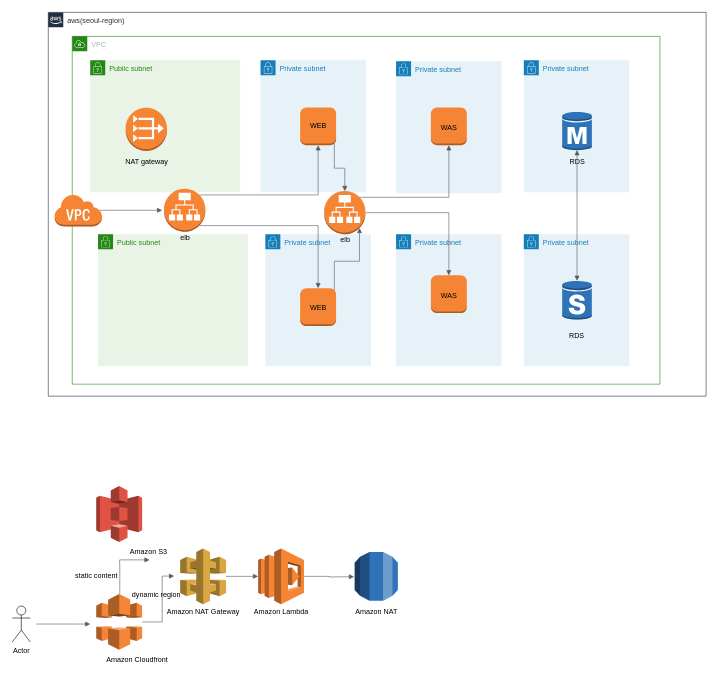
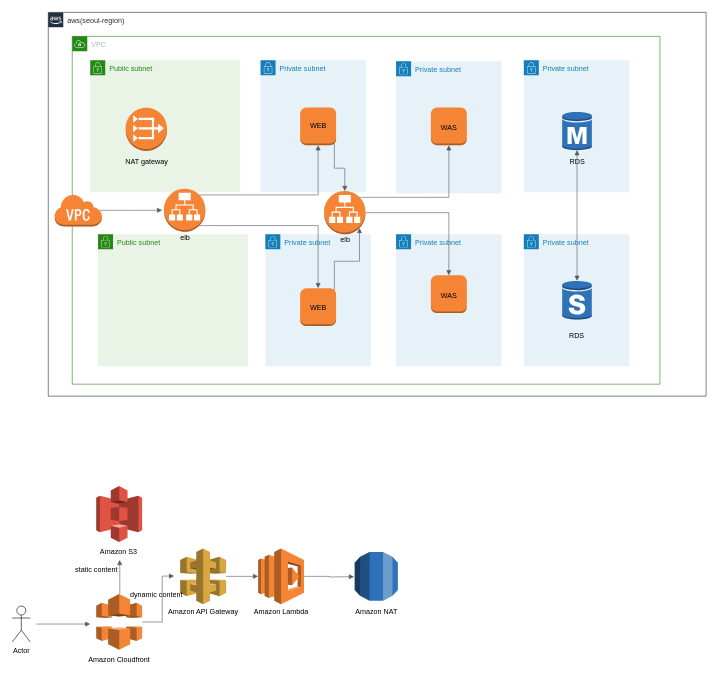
- <mxCell id="47" value="Amazon S3" style="text;html=1;align=center;verticalAlign=middle;resizable=0;points=[];autosize=1;strokeColor=none;fillColor=none;" parent="1" vertex="1"><mxGeometry x="206.5" y="910" width="80" height="20" as="geometry" /></mxCell>
+ <mxCell id="47" value="Amazon S3" style="text;html=1;align=center;verticalAlign=middle;resizable=0;points=[];autosize=1;strokeColor=none;fillColor=none;" parent="1" vertex="1"><mxGeometry x="156.5" y="910" width="80" height="20" as="geometry" /></mxCell>
- <mxCell id="49" value="static content" style="text;html=1;align=center;verticalAlign=middle;resizable=0;points=[];autosize=1;strokeColor=none;fillColor=none;" parent="1" vertex="1"><mxGeometry x="115" y="950" width="90" height="20" as="geometry" /></mxCell>
+ <mxCell id="49" value="static content" style="text;html=1;align=center;verticalAlign=middle;resizable=0;points=[];autosize=1;strokeColor=none;fillColor=none;" parent="1" vertex="1"><mxGeometry x="115" y="940" width="90" height="20" as="geometry" /></mxCell>
- <mxCell id="51" value="dynamic region" style="text;html=1;align=center;verticalAlign=middle;resizable=0;points=[];autosize=1;strokeColor=none;fillColor=none;" parent="1" vertex="1"><mxGeometry x="210" y="981" width="100" height="20" as="geometry" /></mxCell>
+ <mxCell id="51" value="dynamic content" style="text;html=1;align=center;verticalAlign=middle;resizable=0;points=[];autosize=1;strokeColor=none;fillColor=none;" parent="1" vertex="1"><mxGeometry x="210" y="981" width="100" height="20" as="geometry" /></mxCell>
- <mxCell id="52" value="Amazon NAT Gateway" style="text;html=1;align=center;verticalAlign=middle;resizable=0;points=[];autosize=1;strokeColor=none;fillColor=none;" parent="1" vertex="1"><mxGeometry x="273.25" y="1010" width="130" height="20" as="geometry" /></mxCell>
+ <mxCell id="52" value="Amazon API Gateway" style="text;html=1;align=center;verticalAlign=middle;resizable=0;points=[];autosize=1;strokeColor=none;fillColor=none;" parent="1" vertex="1"><mxGeometry x="273.25" y="1010" width="130" height="20" as="geometry" /></mxCell>
- <mxCell id="46" value="Amazon Cloudfront" style="text;html=1;align=center;verticalAlign=middle;resizable=0;points=[];autosize=1;strokeColor=none;fillColor=none;" parent="1" vertex="1"><mxGeometry x="168.25" y="1090" width="120" height="20" as="geometry" /></mxCell>
+ <mxCell id="46" value="Amazon Cloudfront" style="text;html=1;align=center;verticalAlign=middle;resizable=0;points=[];autosize=1;strokeColor=none;fillColor=none;" parent="1" vertex="1"><mxGeometry x="138.25" y="1090" width="120" height="20" as="geometry" /></mxCell>
